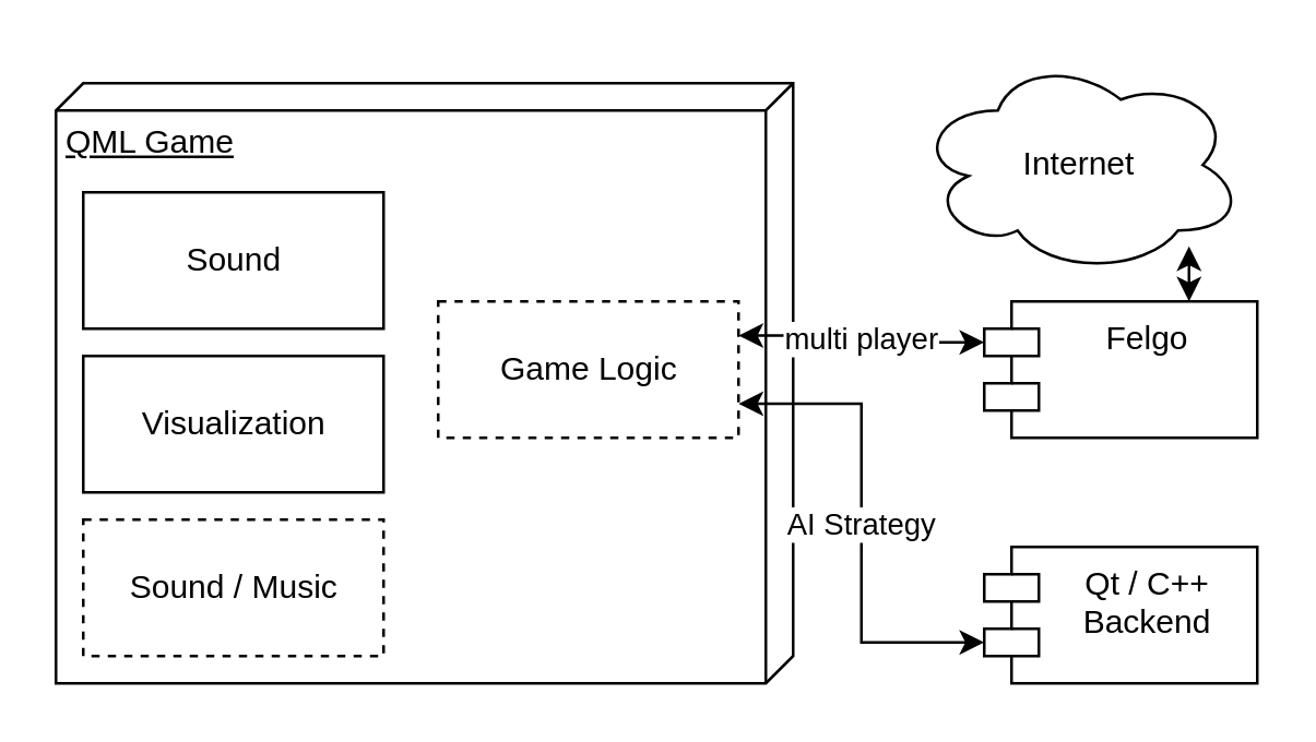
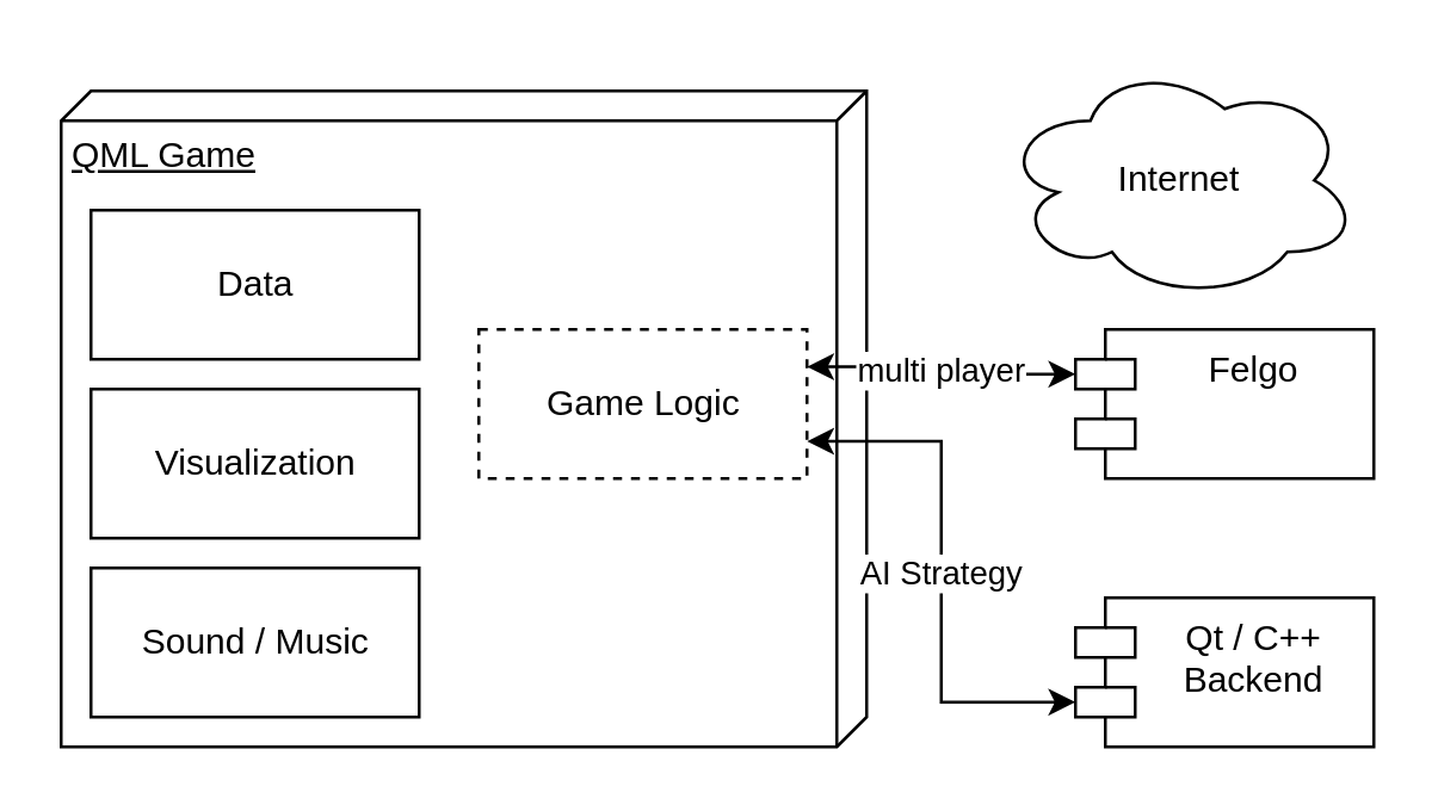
- <mxCell id="8" value="Sound" style="html=1;" vertex="1" parent="1"><mxGeometry x="30" y="70" width="110" height="50" as="geometry" /></mxCell>
+ <mxCell id="8" value="Data" style="html=1;" vertex="1" parent="1"><mxGeometry x="30" y="70" width="110" height="50" as="geometry" /></mxCell>
- <mxCell id="5" style="edgeStyle=orthogonalEdgeStyle;rounded=0;orthogonalLoop=1;jettySize=auto;html=1;exitX=0.75;exitY=0;exitDx=0;exitDy=0;startArrow=classic;startFill=1;endArrow=classic;endFill=1;strokeColor=#000000;" edge="1" parent="1" source="6" target="2"><mxGeometry relative="1" as="geometry"><Array as="points"><mxPoint x="410" y="100" /><mxPoint x="410" y="100" /></Array></mxGeometry></mxCell>
- <mxCell id="12" value="Sound / Music" style="html=1;dashed=1;" vertex="1" parent="1"><mxGeometry x="30" y="190" width="110" height="50" as="geometry" /></mxCell>
+ <mxCell id="12" value="Sound / Music" style="html=1;" vertex="1" parent="1"><mxGeometry x="30" y="190" width="110" height="50" as="geometry" /></mxCell>
